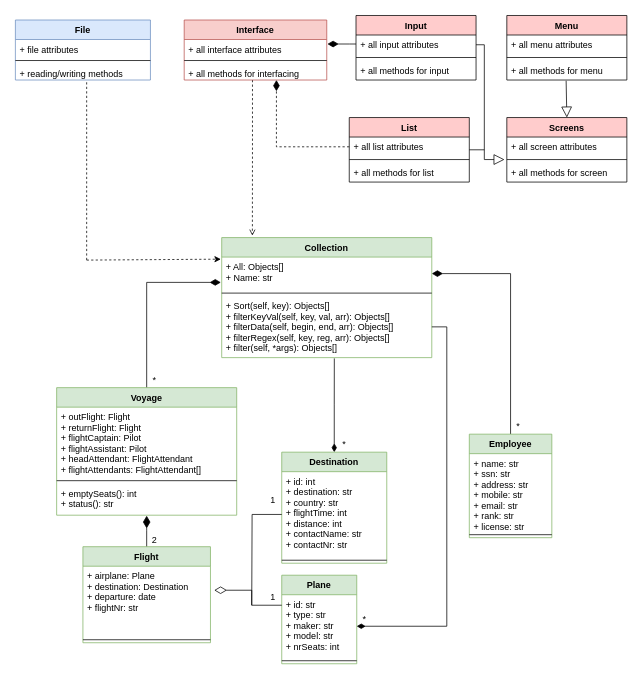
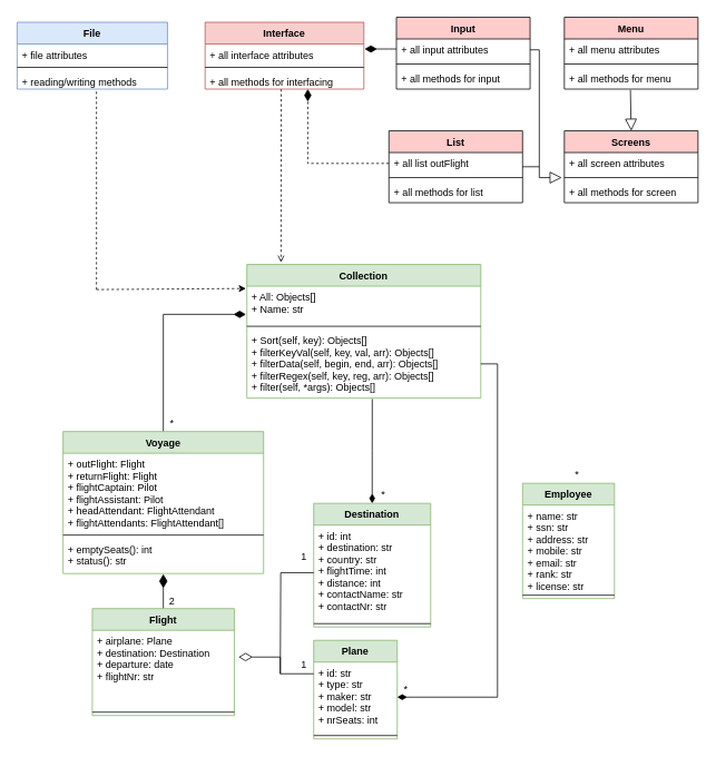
- <mxCell id="54" value="+ all list attributes" style="text;strokeColor=none;fillColor=none;align=left;verticalAlign=top;spacingLeft=4;spacingRight=4;overflow=hidden;rotatable=0;points=[[0,0.5],[1,0.5]];portConstraint=eastwest;" vertex="1" parent="53"><mxGeometry y="26" width="160" height="26" as="geometry" /></mxCell>
+ <mxCell id="54" value="+ all list outFlight" style="text;strokeColor=none;fillColor=none;align=left;verticalAlign=top;spacingLeft=4;spacingRight=4;overflow=hidden;rotatable=0;points=[[0,0.5],[1,0.5]];portConstraint=eastwest;" vertex="1" parent="53"><mxGeometry y="26" width="160" height="26" as="geometry" /></mxCell>
- <mxCell id="2" style="edgeStyle=orthogonalEdgeStyle;rounded=0;orthogonalLoop=1;jettySize=auto;html=1;entryX=1;entryY=0.5;entryDx=0;entryDy=0;startArrow=none;startFill=0;startSize=9;endArrow=diamondThin;endFill=1;endSize=12;strokeWidth=1;" edge="1" parent="1" source="3" target="62"><mxGeometry relative="1" as="geometry"><mxPoint x="680" y="507" as="targetPoint" /></mxGeometry></mxCell>
